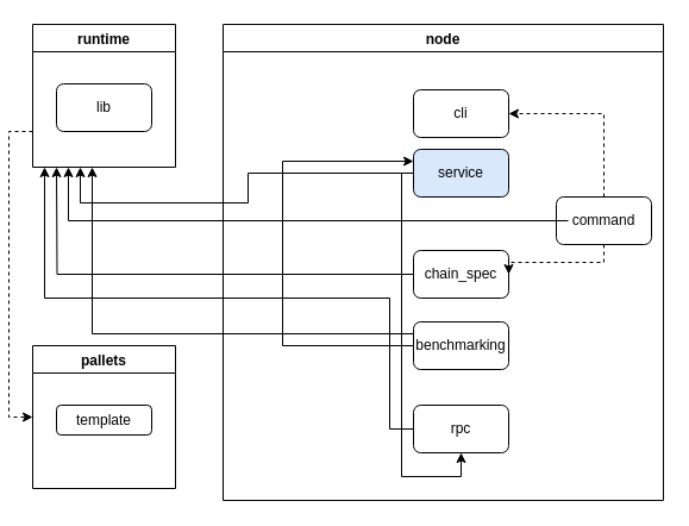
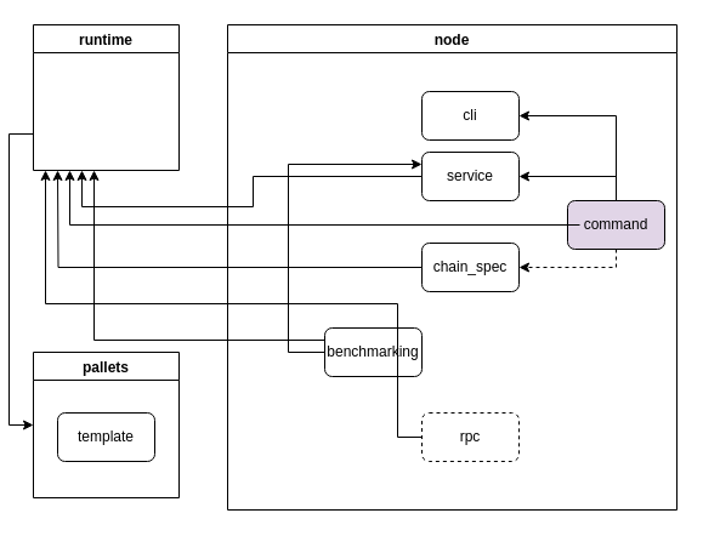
- <mxCell id="17" value="lib" style="rounded=1;whiteSpace=wrap;html=1;" parent="16" vertex="1"><mxGeometry x="20" y="50" width="80" height="40" as="geometry" /></mxCell>
- <mxCell id="10" style="edgeStyle=orthogonalEdgeStyle;rounded=0;orthogonalLoop=1;jettySize=auto;html=1;exitX=0.5;exitY=0;exitDx=0;exitDy=0;entryX=1;entryY=0.5;entryDx=0;entryDy=0;dashed=1;" parent="2" source="13" target="3" edge="1"><mxGeometry relative="1" as="geometry" /></mxCell>
+ <mxCell id="10" style="edgeStyle=orthogonalEdgeStyle;rounded=0;orthogonalLoop=1;jettySize=auto;html=1;exitX=0.5;exitY=0;exitDx=0;exitDy=0;entryX=1;entryY=0.5;entryDx=0;entryDy=0;" parent="2" source="13" target="3" edge="1"><mxGeometry relative="1" as="geometry" /></mxCell>
- <mxCell id="5" value="service" style="rounded=1;whiteSpace=wrap;html=1;fillColor=#dae8fc;" parent="2" vertex="1"><mxGeometry x="160" y="105" width="80" height="40" as="geometry" /></mxCell>
+ <mxCell id="5" value="service" style="rounded=1;whiteSpace=wrap;html=1;" parent="2" vertex="1"><mxGeometry x="160" y="105" width="80" height="40" as="geometry" /></mxCell>
+ <mxCell id="11" style="edgeStyle=orthogonalEdgeStyle;rounded=0;orthogonalLoop=1;jettySize=auto;html=1;exitX=0.5;exitY=0;exitDx=0;exitDy=0;entryX=1;entryY=0.5;entryDx=0;entryDy=0;" parent="2" source="13" target="5" edge="1"><mxGeometry relative="1" as="geometry" /></mxCell>
- <mxCell id="13" value="command" style="rounded=1;whiteSpace=wrap;html=1;" parent="2" vertex="1"><mxGeometry x="280" y="145" width="80" height="40" as="geometry" /></mxCell>
+ <mxCell id="13" value="command" style="rounded=1;whiteSpace=wrap;html=1;fillColor=#e1d5e7;" parent="2" vertex="1"><mxGeometry x="280" y="145" width="80" height="40" as="geometry" /></mxCell>
- <mxCell id="15" style="edgeStyle=orthogonalEdgeStyle;rounded=0;orthogonalLoop=1;jettySize=auto;html=1;exitX=0;exitY=0.75;exitDx=0;exitDy=0;entryX=0;entryY=0.5;entryDx=0;entryDy=0;dashed=1;" parent="1" source="16" target="21" edge="1"><mxGeometry relative="1" as="geometry" /></mxCell>
+ <mxCell id="15" style="edgeStyle=orthogonalEdgeStyle;rounded=0;orthogonalLoop=1;jettySize=auto;html=1;exitX=0;exitY=0.75;exitDx=0;exitDy=0;entryX=0;entryY=0.5;entryDx=0;entryDy=0;" parent="1" source="16" target="21" edge="1"><mxGeometry relative="1" as="geometry" /></mxCell>
- <mxCell id="6" value="chain_spec" style="rounded=1;whiteSpace=wrap;html=1;" parent="2" vertex="1"><mxGeometry x="160" y="190" width="80" height="40" as="geometry" /></mxCell>
+ <mxCell id="6" value="chain_spec" style="rounded=1;whiteSpace=wrap;html=1;" parent="2" vertex="1"><mxGeometry x="160" y="180" width="80" height="40" as="geometry" /></mxCell>
- <mxCell id="9" value="benchmarking" style="rounded=1;whiteSpace=wrap;html=1;" parent="2" vertex="1"><mxGeometry x="160" y="250" width="80" height="40" as="geometry" /></mxCell>
+ <mxCell id="9" value="benchmarking" style="rounded=1;whiteSpace=wrap;html=1;" parent="2" vertex="1"><mxGeometry x="80" y="250" width="80" height="40" as="geometry" /></mxCell>
- <mxCell id="4" style="edgeStyle=orthogonalEdgeStyle;rounded=0;orthogonalLoop=1;jettySize=auto;html=1;exitX=0;exitY=0.5;exitDx=0;exitDy=0;entryX=0.5;entryY=1;entryDx=0;entryDy=0;" parent="2" source="5" target="14" edge="1"><mxGeometry relative="1" as="geometry"><Array as="points"><mxPoint x="150" y="125" /><mxPoint x="150" y="380" /><mxPoint x="200" y="380" /></Array></mxGeometry></mxCell>
- <mxCell id="22" value="template" style="rounded=1;whiteSpace=wrap;html=1;" parent="21" vertex="1"><mxGeometry x="20" y="50" width="80" height="25" as="geometry" /></mxCell>
+ <mxCell id="22" value="template" style="rounded=1;whiteSpace=wrap;html=1;" parent="21" vertex="1"><mxGeometry x="20" y="50" width="80" height="40" as="geometry" /></mxCell>
- <mxCell id="14" value="rpc" style="rounded=1;whiteSpace=wrap;html=1;" parent="2" vertex="1"><mxGeometry x="160" y="320" width="80" height="40" as="geometry" /></mxCell>
+ <mxCell id="14" value="rpc" style="rounded=1;whiteSpace=wrap;html=1;dashed=1;" parent="2" vertex="1"><mxGeometry x="160" y="320" width="80" height="40" as="geometry" /></mxCell>
